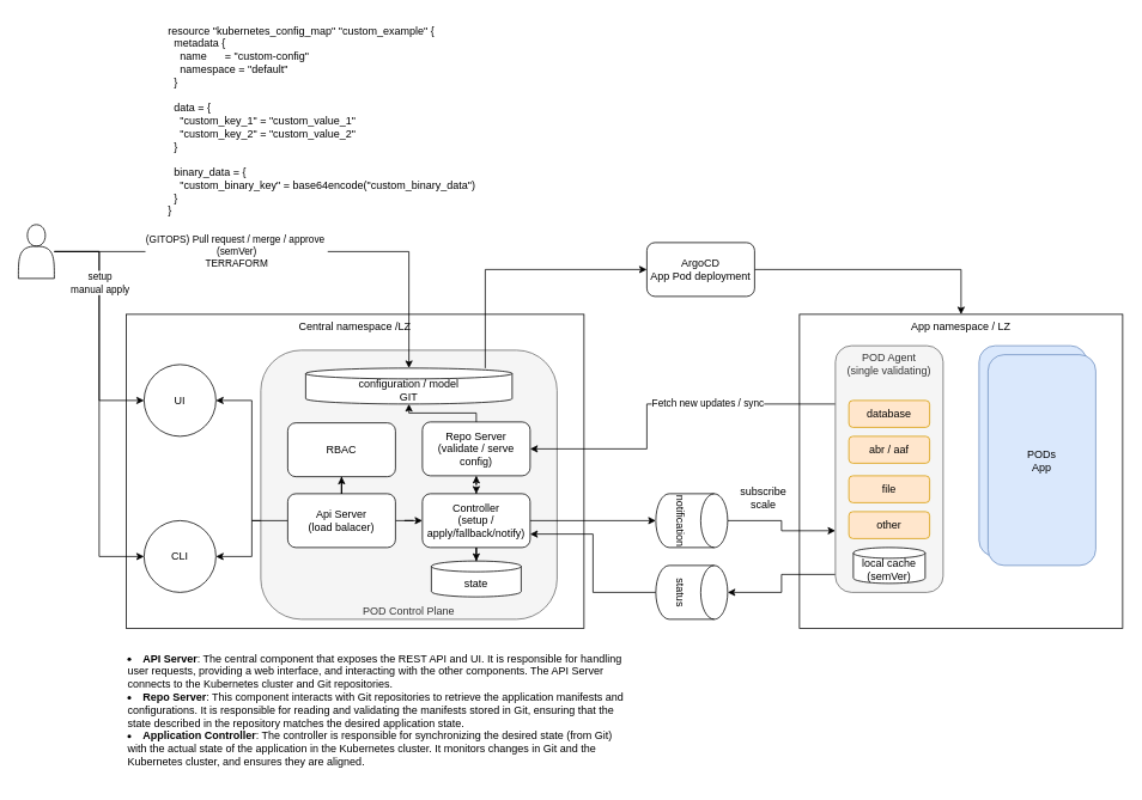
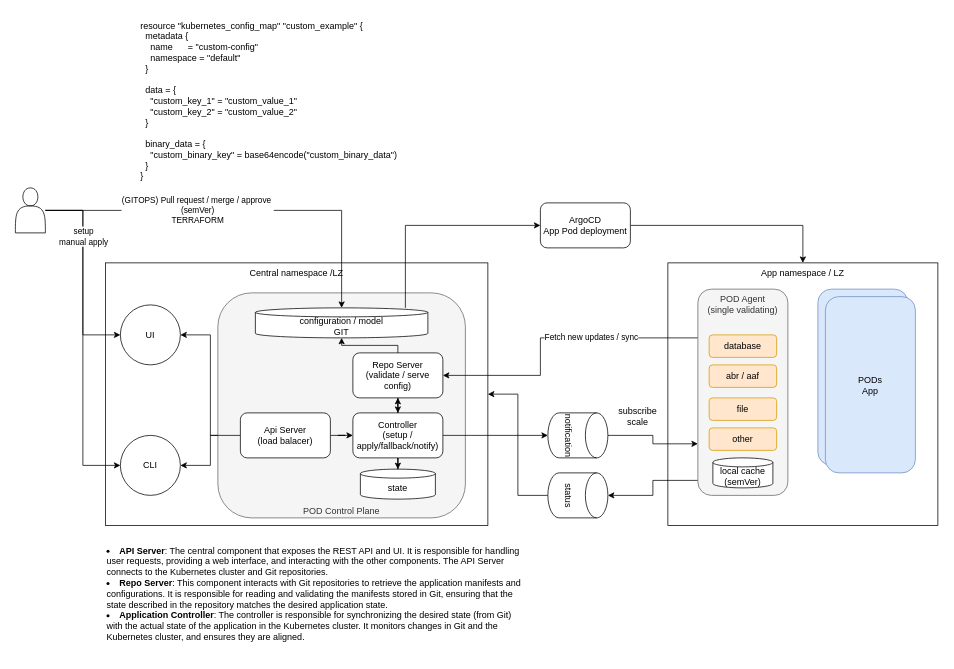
- <mxCell id="41" value="RBAC" style="rounded=1;whiteSpace=wrap;html=1;" vertex="1" parent="1"><mxGeometry x="320" y="471" width="120" height="60" as="geometry" /></mxCell>
- <mxCell id="12" style="edgeStyle=orthogonalEdgeStyle;rounded=0;orthogonalLoop=1;jettySize=auto;html=1;" edge="1" parent="1" source="13" target="41"><mxGeometry relative="1" as="geometry" /></mxCell>
- <mxCell id="30" style="edgeStyle=orthogonalEdgeStyle;rounded=0;orthogonalLoop=1;jettySize=auto;html=1;startArrow=classic;startFill=1;dashed=1;" edge="1" parent="1" source="31" target="17"><mxGeometry relative="1" as="geometry" /></mxCell>
+ <mxCell id="30" style="edgeStyle=orthogonalEdgeStyle;rounded=0;orthogonalLoop=1;jettySize=auto;html=1;startArrow=classic;startFill=1;" edge="1" parent="1" source="31" target="17"><mxGeometry relative="1" as="geometry" /></mxCell>
- <mxCell id="42" style="edgeStyle=orthogonalEdgeStyle;rounded=0;orthogonalLoop=1;jettySize=auto;html=1;entryX=1;entryY=0.75;entryDx=0;entryDy=0;" edge="1" parent="1" source="43" target="17"><mxGeometry relative="1" as="geometry" /></mxCell>
+ <mxCell id="42" style="edgeStyle=orthogonalEdgeStyle;rounded=0;orthogonalLoop=1;jettySize=auto;html=1;" edge="1" parent="1" source="43" target="3"><mxGeometry relative="1" as="geometry" /></mxCell>
